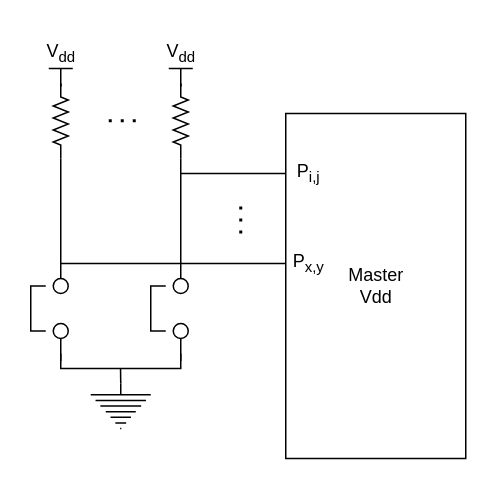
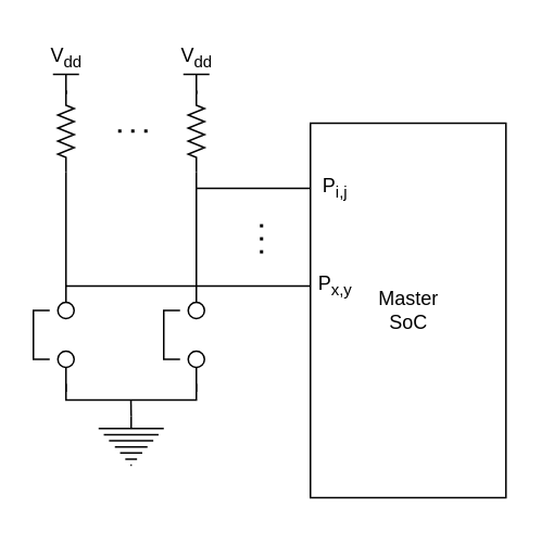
- <mxCell id="3" value="Master&lt;div&gt;Vdd&lt;/div&gt;" style="text;html=1;align=center;verticalAlign=middle;resizable=0;points=[];autosize=1;strokeColor=none;fillColor=none;" vertex="1" parent="1"><mxGeometry x="220" y="170" width="60" height="40" as="geometry" /></mxCell>
+ <mxCell id="3" value="Master&lt;div&gt;SoC&lt;/div&gt;" style="text;html=1;align=center;verticalAlign=middle;resizable=0;points=[];autosize=1;strokeColor=none;fillColor=none;" vertex="1" parent="1"><mxGeometry x="220" y="170" width="60" height="40" as="geometry" /></mxCell>
